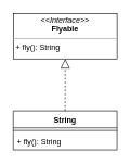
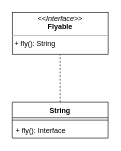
- <mxCell id="6" value="" style="endArrow=block;dashed=1;endFill=0;endSize=12;html=1;exitX=0.5;exitY=0;exitDx=0;exitDy=0;entryX=0.5;entryY=1;entryDx=0;entryDy=0;" parent="1" source="2" target="5" edge="1"><mxGeometry width="160" relative="1" as="geometry"><mxPoint x="90" y="130" as="sourcePoint" /><mxPoint x="250" y="130" as="targetPoint" /></mxGeometry></mxCell>
+ <mxCell id="6" value="" style="endArrow=none;dashed=1;endFill=0;endSize=12;html=1;exitX=0.5;exitY=0;exitDx=0;exitDy=0;entryX=0.5;entryY=1;entryDx=0;entryDy=0;" parent="1" source="2" target="5" edge="1"><mxGeometry width="160" relative="1" as="geometry"><mxPoint x="90" y="130" as="sourcePoint" /><mxPoint x="250" y="130" as="targetPoint" /></mxGeometry></mxCell>
- <mxCell id="4" value="+ fly(): String" style="text;strokeColor=none;fillColor=none;align=left;verticalAlign=top;spacingLeft=4;spacingRight=4;overflow=hidden;rotatable=0;points=[[0,0.5],[1,0.5]];portConstraint=eastwest;" parent="2" vertex="1"><mxGeometry y="34" width="160" height="26" as="geometry" /></mxCell>
+ <mxCell id="4" value="+ fly(): Interface" style="text;strokeColor=none;fillColor=none;align=left;verticalAlign=top;spacingLeft=4;spacingRight=4;overflow=hidden;rotatable=0;points=[[0,0.5],[1,0.5]];portConstraint=eastwest;" parent="2" vertex="1"><mxGeometry y="34" width="160" height="26" as="geometry" /></mxCell>
